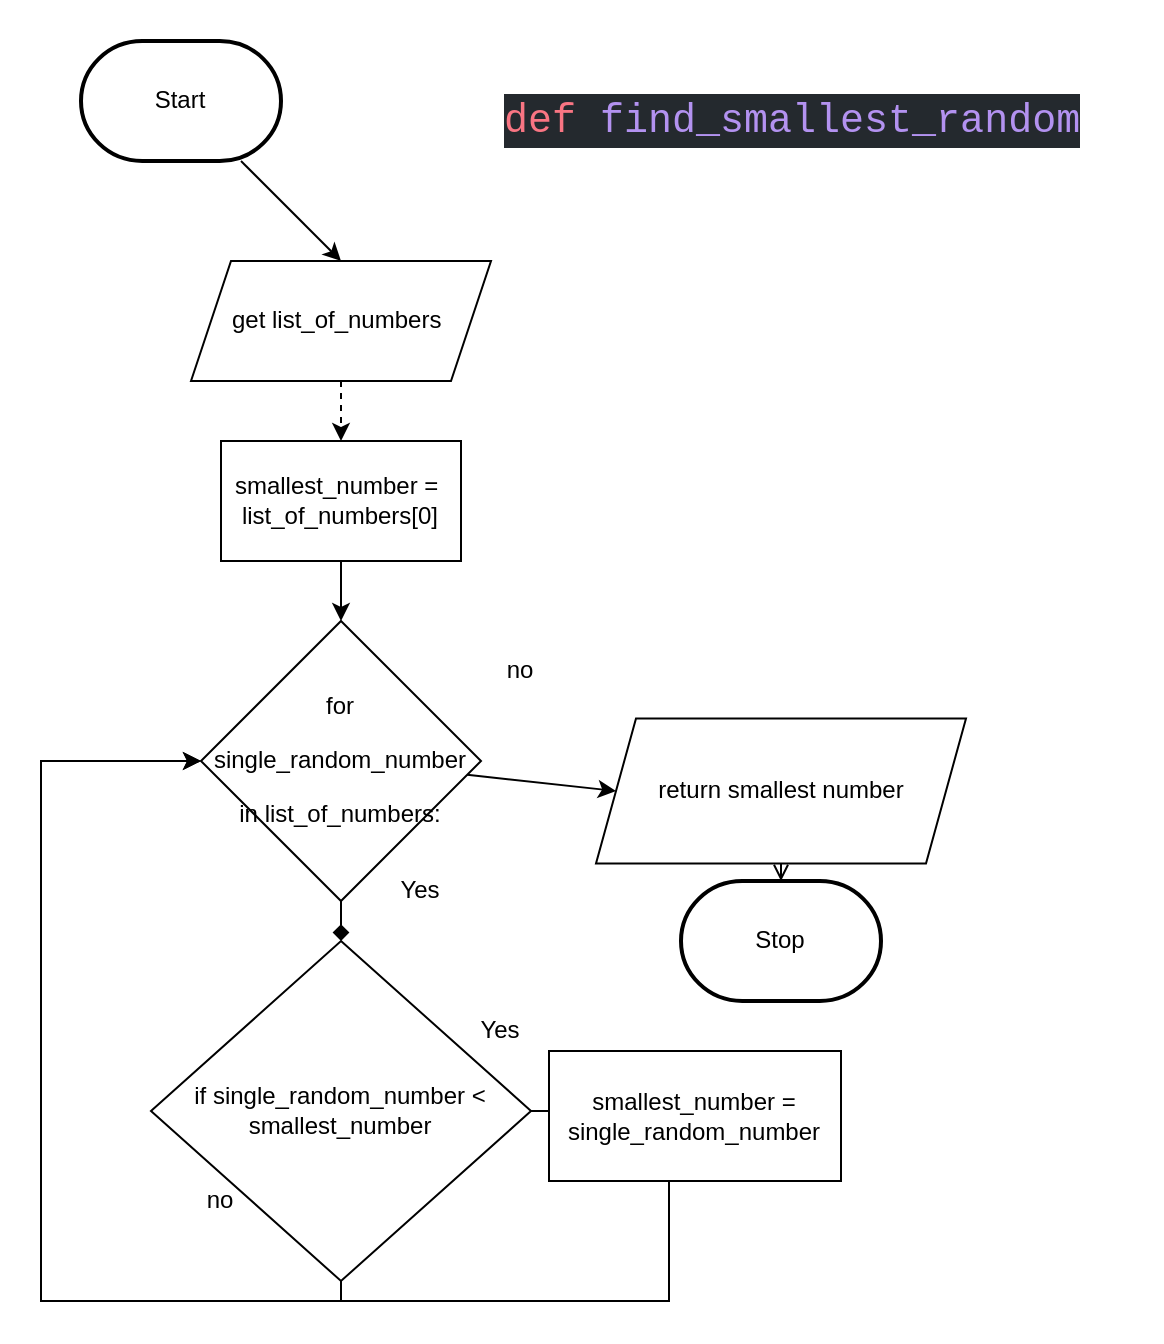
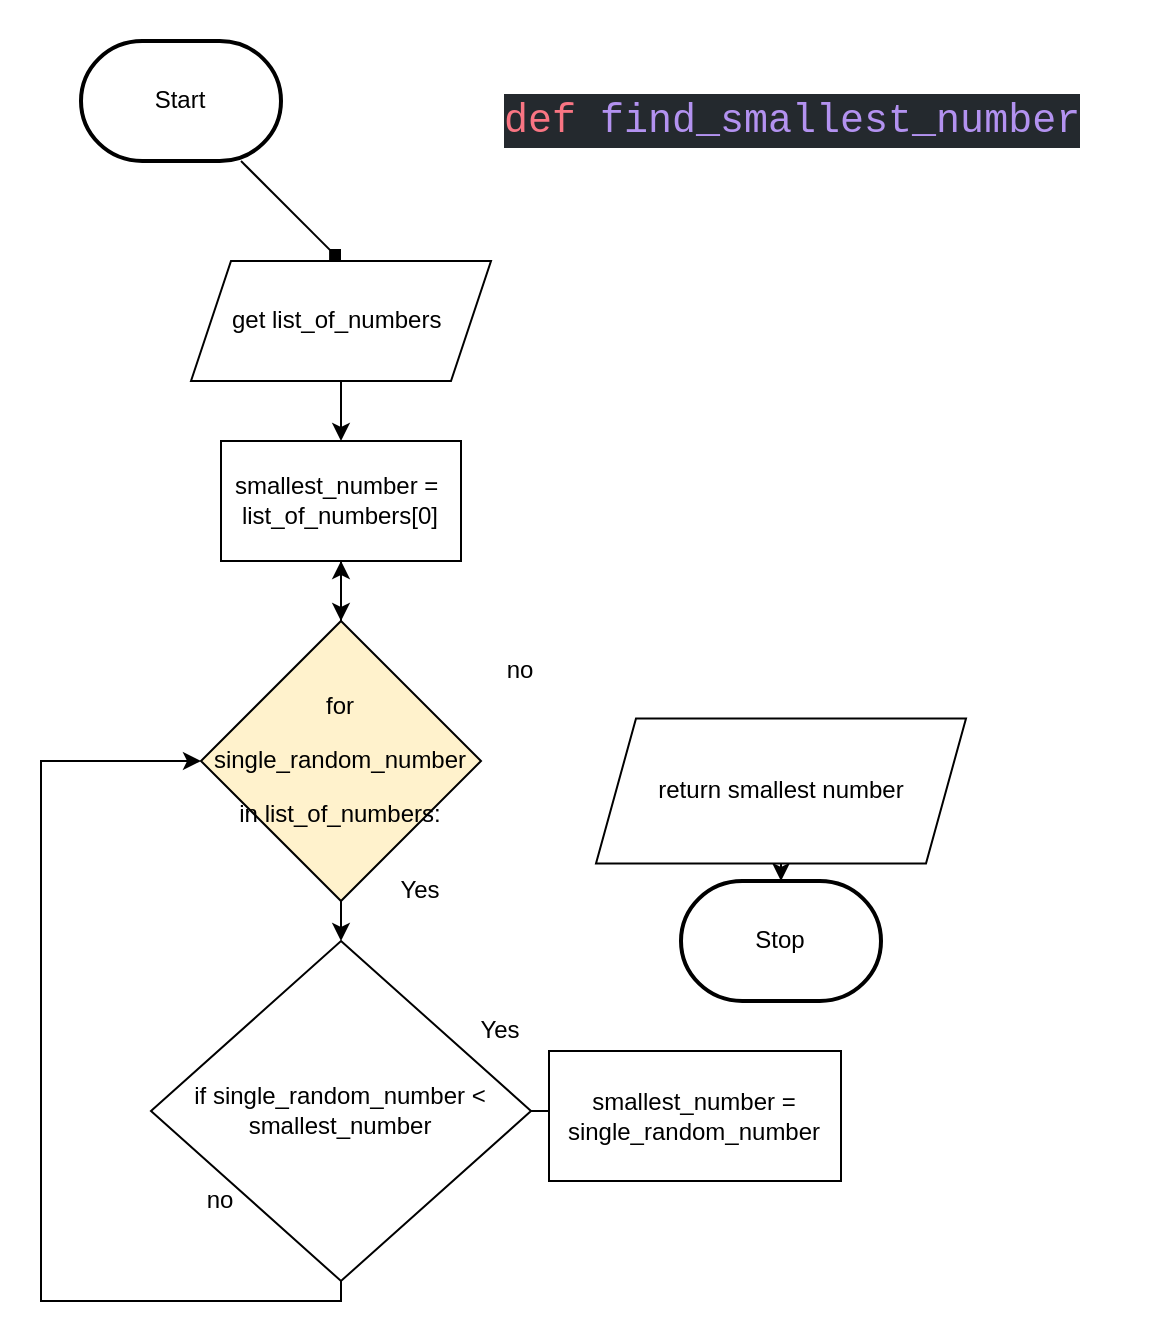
- <mxCell id="23" value="&lt;div style=&quot;color: rgb(225, 228, 232); background-color: rgb(36, 41, 46); font-family: &amp;quot;comic mono&amp;quot;, consolas, &amp;quot;courier new&amp;quot;, monospace, consolas, &amp;quot;courier new&amp;quot;, monospace; font-weight: normal; font-size: 20px; line-height: 27px;&quot;&gt;&lt;div&gt;&lt;span style=&quot;color: #f97583&quot;&gt;def&lt;/span&gt;&lt;span style=&quot;color: #e1e4e8&quot;&gt; &lt;/span&gt;&lt;span style=&quot;color: #b392f0&quot;&gt;find_smallest_random&lt;/span&gt;&lt;/div&gt;&lt;/div&gt;" style="text;whiteSpace=wrap;html=1;" parent="1" vertex="1"><mxGeometry x="250" y="40" width="310" height="40" as="geometry" /></mxCell>
+ <mxCell id="23" value="&lt;div style=&quot;color: rgb(225, 228, 232); background-color: rgb(36, 41, 46); font-family: &amp;quot;comic mono&amp;quot;, consolas, &amp;quot;courier new&amp;quot;, monospace, consolas, &amp;quot;courier new&amp;quot;, monospace; font-weight: normal; font-size: 20px; line-height: 27px;&quot;&gt;&lt;div&gt;&lt;span style=&quot;color: #f97583&quot;&gt;def&lt;/span&gt;&lt;span style=&quot;color: #e1e4e8&quot;&gt; &lt;/span&gt;&lt;span style=&quot;color: #b392f0&quot;&gt;find_smallest_number&lt;/span&gt;&lt;/div&gt;&lt;/div&gt;" style="text;whiteSpace=wrap;html=1;" parent="1" vertex="1"><mxGeometry x="250" y="40" width="310" height="40" as="geometry" /></mxCell>
- <mxCell id="2" style="edgeStyle=none;html=1;entryX=0.5;entryY=0;entryDx=0;entryDy=0;" parent="1" source="3" edge="1" target="5"><mxGeometry relative="1" as="geometry"><mxPoint x="180" y="120" as="targetPoint" /></mxGeometry></mxCell>
+ <mxCell id="2" style="edgeStyle=none;html=1;entryX=0.5;entryY=0;entryDx=0;entryDy=0;endArrow=diamond;" parent="1" source="3" edge="1" target="5"><mxGeometry relative="1" as="geometry"><mxPoint x="180" y="120" as="targetPoint" /></mxGeometry></mxCell>
- <mxCell id="4" style="edgeStyle=none;html=1;entryX=0.5;entryY=0;entryDx=0;entryDy=0;dashed=1;" parent="1" source="5" edge="1" target="15"><mxGeometry relative="1" as="geometry"><mxPoint x="178.28" y="216.58" as="targetPoint" /></mxGeometry></mxCell>
+ <mxCell id="4" style="edgeStyle=none;html=1;entryX=0.5;entryY=0;entryDx=0;entryDy=0;" parent="1" source="5" edge="1" target="15"><mxGeometry relative="1" as="geometry"><mxPoint x="178.28" y="216.58" as="targetPoint" /></mxGeometry></mxCell>
- <mxCell id="9" value="&lt;div style=&quot;line-height: 27px&quot;&gt;&lt;font style=&quot;font-size: 12px&quot;&gt;for single_random_number in list_of_numbers:&lt;/font&gt;&lt;/div&gt;" style="rhombus;whiteSpace=wrap;html=1;" parent="1" vertex="1"><mxGeometry x="100" y="310" width="140" height="140" as="geometry" /></mxCell>
+ <mxCell id="9" value="&lt;div style=&quot;line-height: 27px&quot;&gt;&lt;font style=&quot;font-size: 12px&quot;&gt;for single_random_number in list_of_numbers:&lt;/font&gt;&lt;/div&gt;" style="rhombus;whiteSpace=wrap;html=1;fillColor=#fff2cc;" parent="1" vertex="1"><mxGeometry x="100" y="310" width="140" height="140" as="geometry" /></mxCell>
- <mxCell id="8" value="" style="edgeStyle=none;html=1;fontSize=20;fontColor=#000000;entryX=0;entryY=0.5;entryDx=0;entryDy=0;" edge="1" parent="1" source="9" target="21"><mxGeometry relative="1" as="geometry" /></mxCell>
+ <mxCell id="8" value="" style="edgeStyle=none;html=1;fontSize=20;fontColor=#000000;" edge="1" parent="1" source="9" target="15"><mxGeometry relative="1" as="geometry" /></mxCell>
- <mxCell id="20" style="edgeStyle=orthogonalEdgeStyle;rounded=0;html=1;entryX=0.5;entryY=0;entryDx=0;entryDy=0;entryPerimeter=0;endArrow=open;" parent="1" source="21" target="22" edge="1"><mxGeometry relative="1" as="geometry" /></mxCell>
+ <mxCell id="20" style="edgeStyle=orthogonalEdgeStyle;rounded=0;html=1;entryX=0.5;entryY=0;entryDx=0;entryDy=0;entryPerimeter=0;" parent="1" source="21" target="22" edge="1"><mxGeometry relative="1" as="geometry" /></mxCell>
- <mxCell id="7" style="edgeStyle=none;html=1;entryX=0.5;entryY=0;entryDx=0;entryDy=0;endArrow=diamond;" parent="1" source="9" target="12" edge="1"><mxGeometry relative="1" as="geometry" /></mxCell>
+ <mxCell id="7" style="edgeStyle=none;html=1;entryX=0.5;entryY=0;entryDx=0;entryDy=0;" parent="1" source="9" target="12" edge="1"><mxGeometry relative="1" as="geometry" /></mxCell>
- <mxCell id="13" style="edgeStyle=orthogonalEdgeStyle;html=1;entryX=0;entryY=0.5;entryDx=0;entryDy=0;fontFamily=Helvetica;fontSize=12;fontColor=#F0F0F0;rounded=0;" parent="1" source="14" target="9" edge="1"><mxGeometry relative="1" as="geometry"><Array as="points"><mxPoint x="334" y="650" /><mxPoint x="20" y="650" /><mxPoint x="20" y="380" /></Array></mxGeometry></mxCell>
